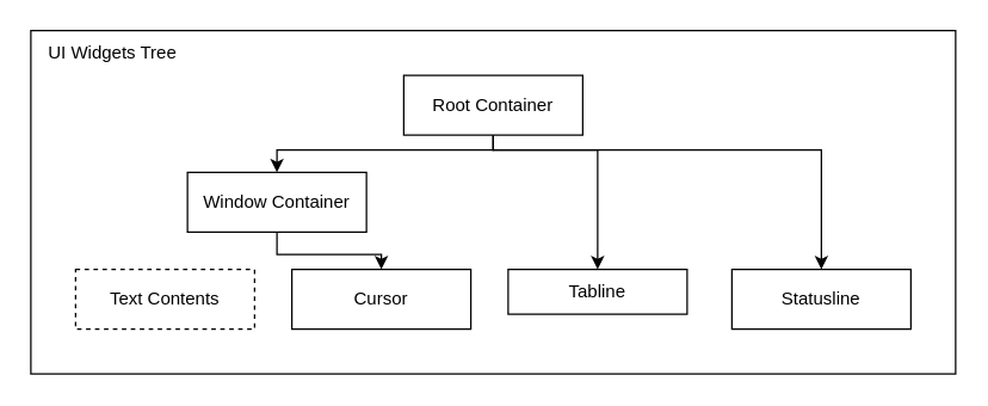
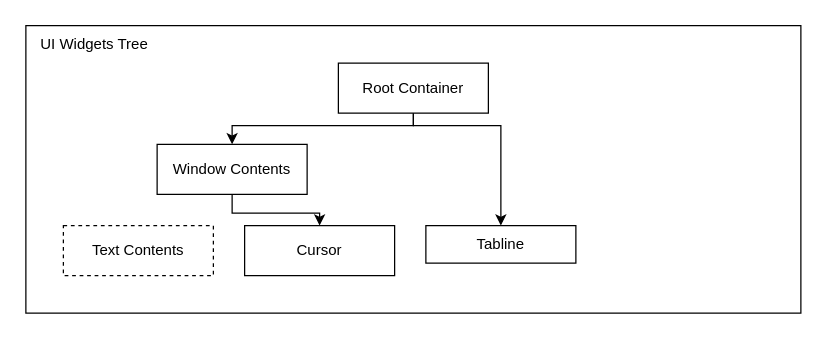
- <mxCell id="5" style="edgeStyle=orthogonalEdgeStyle;rounded=0;orthogonalLoop=1;jettySize=auto;html=1;entryX=0.5;entryY=0;entryDx=0;entryDy=0;" edge="1" parent="1" source="6" target="13"><mxGeometry relative="1" as="geometry"><Array as="points"><mxPoint x="330" y="100" /><mxPoint x="550" y="100" /></Array></mxGeometry></mxCell>
- <mxCell id="9" value="Window Container" style="rounded=0;whiteSpace=wrap;html=1;" vertex="1" parent="1"><mxGeometry x="125" y="115" width="120" height="40" as="geometry" /></mxCell>
+ <mxCell id="9" value="Window Contents" style="rounded=0;whiteSpace=wrap;html=1;" vertex="1" parent="1"><mxGeometry x="125" y="115" width="120" height="40" as="geometry" /></mxCell>
- <mxCell id="13" value="Statusline" style="rounded=0;whiteSpace=wrap;html=1;" vertex="1" parent="1"><mxGeometry x="490" y="180" width="120" height="40" as="geometry" /></mxCell>
